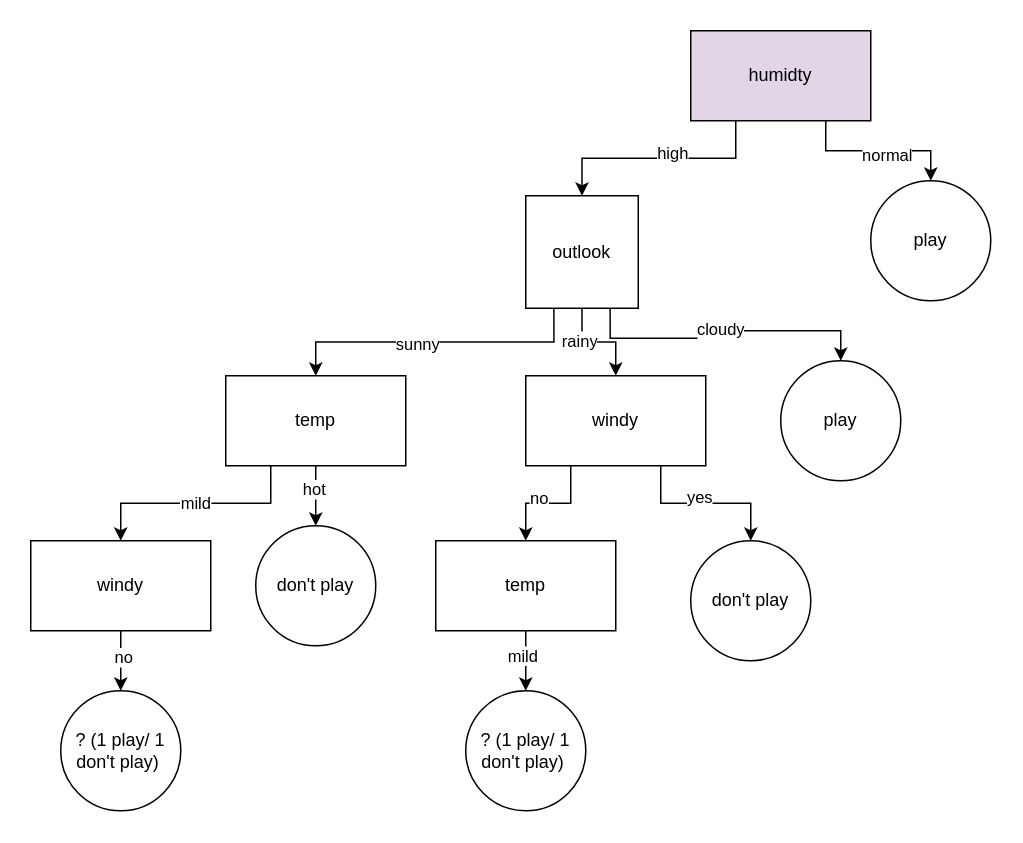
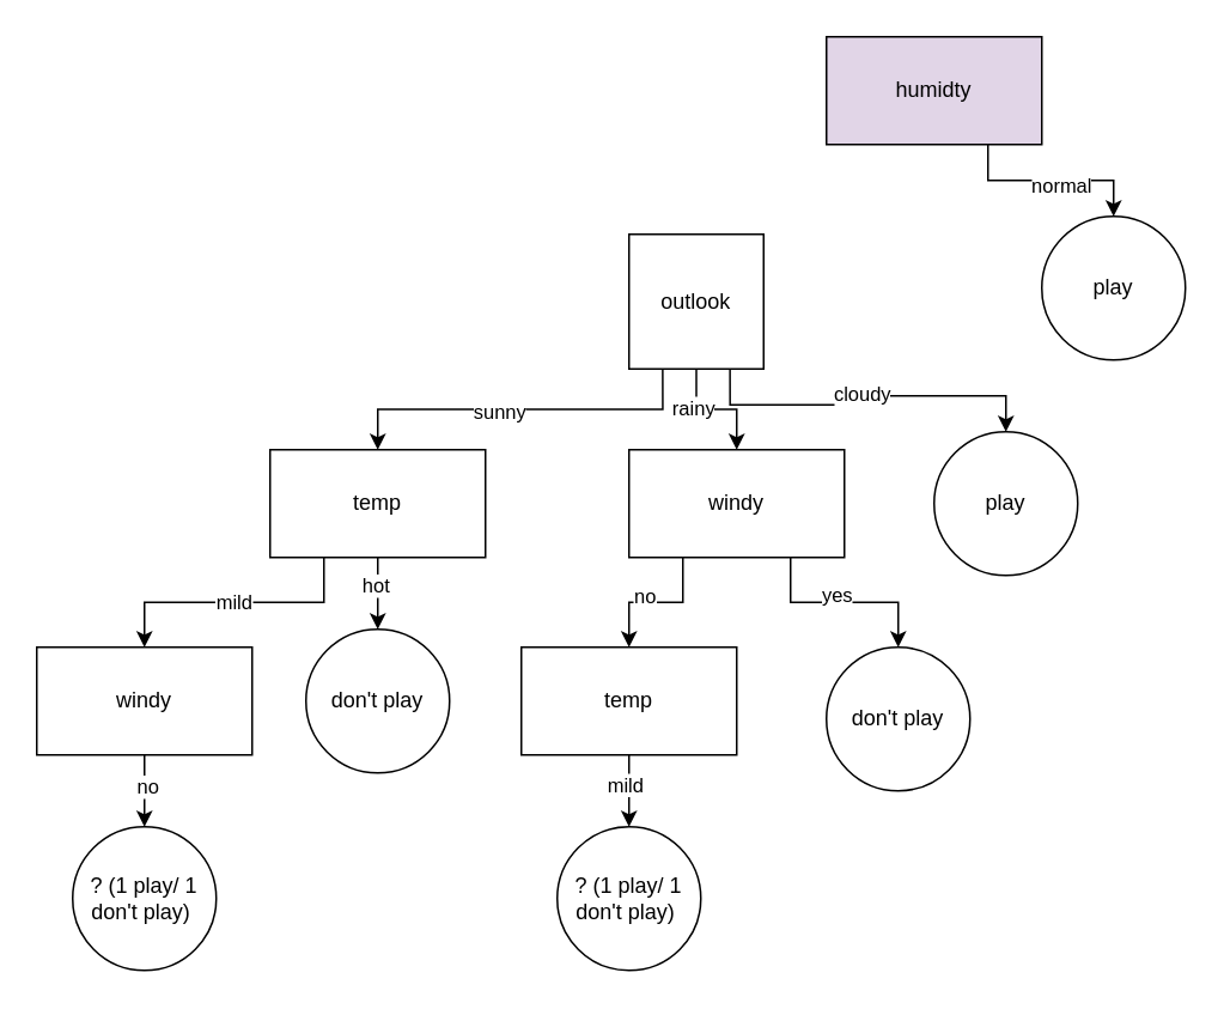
- <mxCell id="2" style="edgeStyle=orthogonalEdgeStyle;rounded=0;orthogonalLoop=1;jettySize=auto;html=1;exitX=0.25;exitY=1;exitDx=0;exitDy=0;entryX=0.5;entryY=0;entryDx=0;entryDy=0;" edge="1" parent="1" source="6" target="13"><mxGeometry relative="1" as="geometry" /></mxCell>
- <mxCell id="3" value="high" style="edgeLabel;html=1;align=center;verticalAlign=middle;resizable=0;points=[];" vertex="1" connectable="0" parent="2"><mxGeometry x="-0.111" y="-4" relative="1" as="geometry"><mxPoint as="offset" /></mxGeometry></mxCell>
